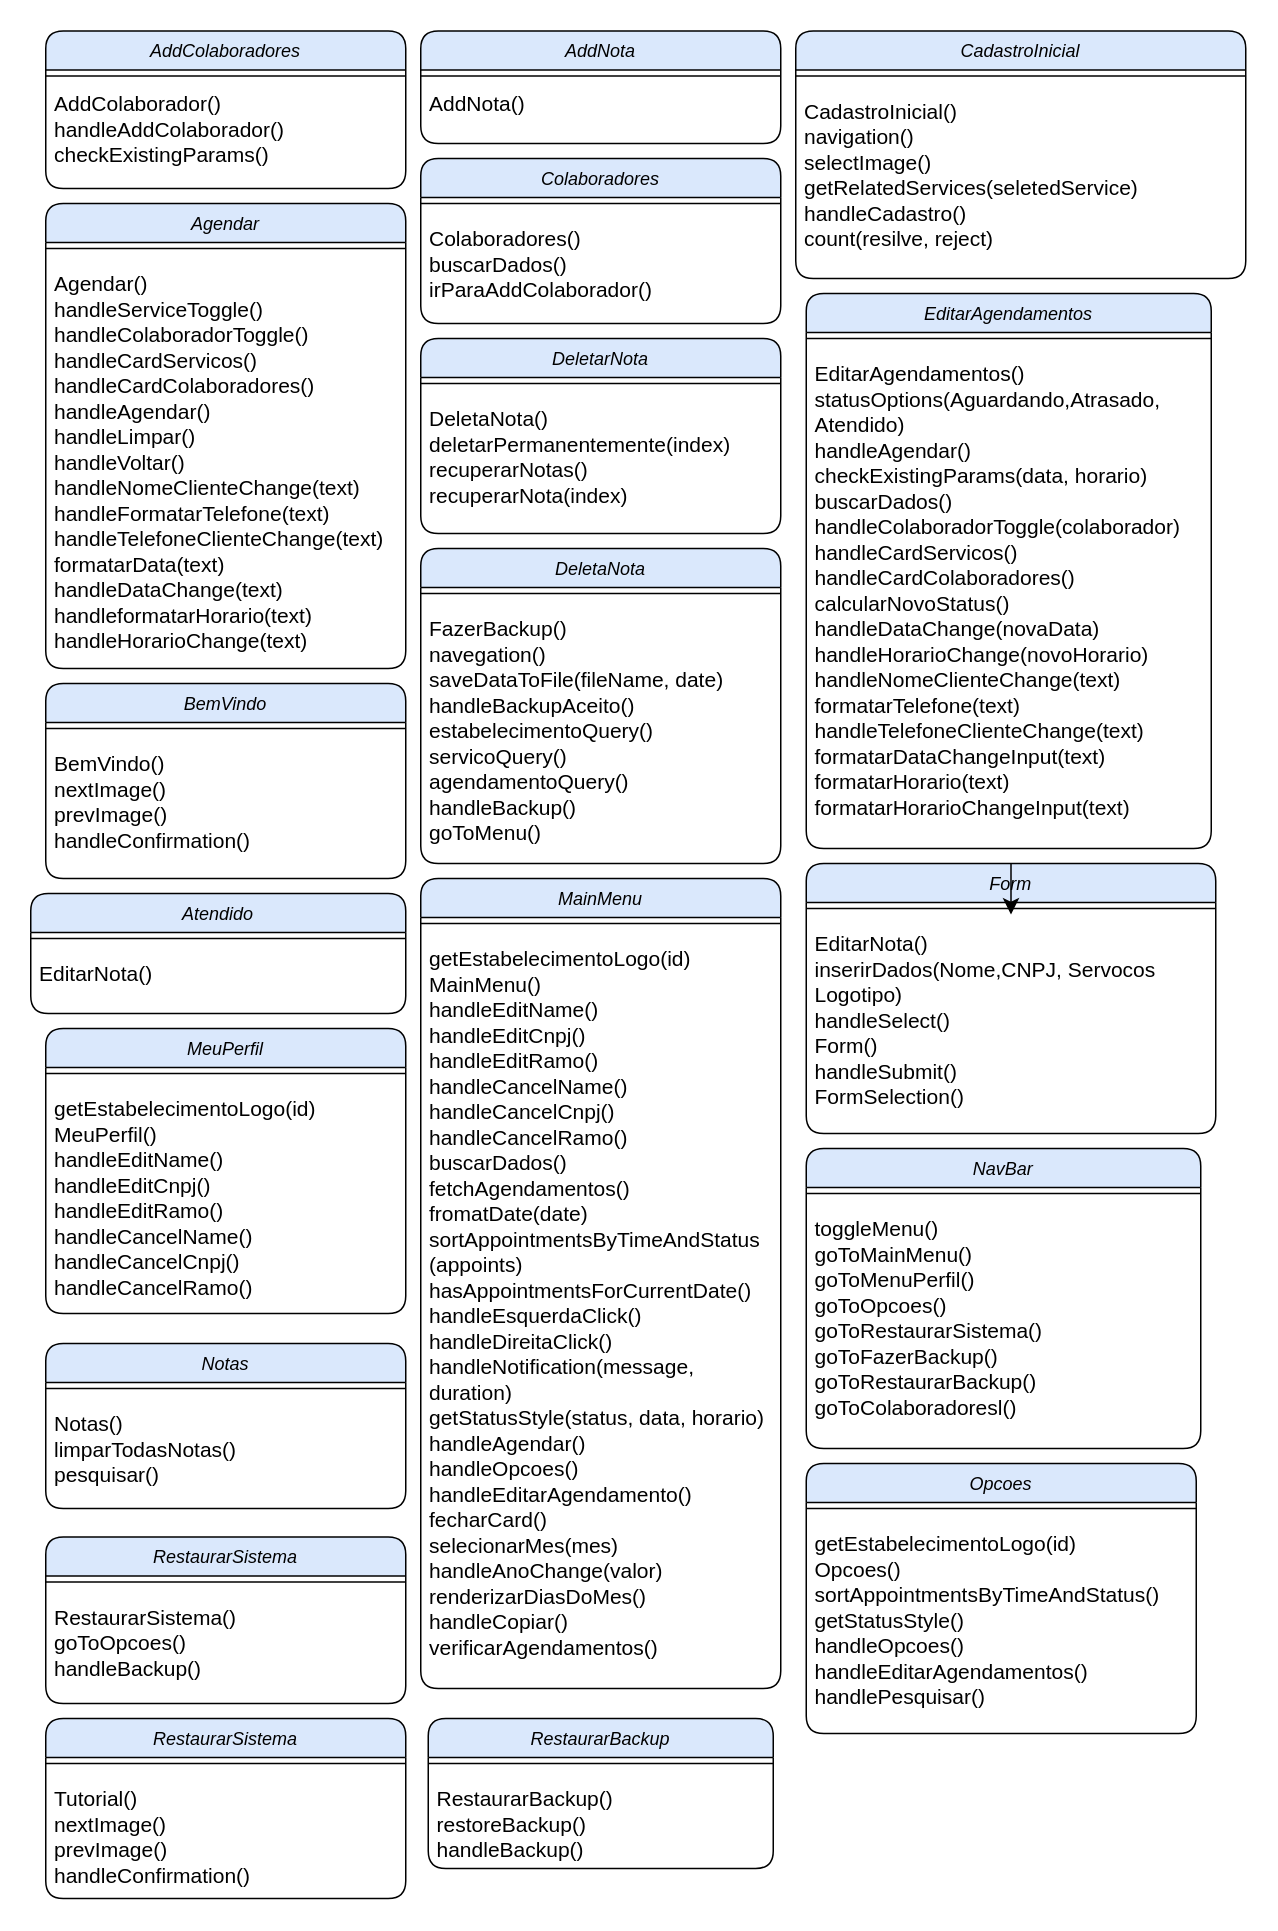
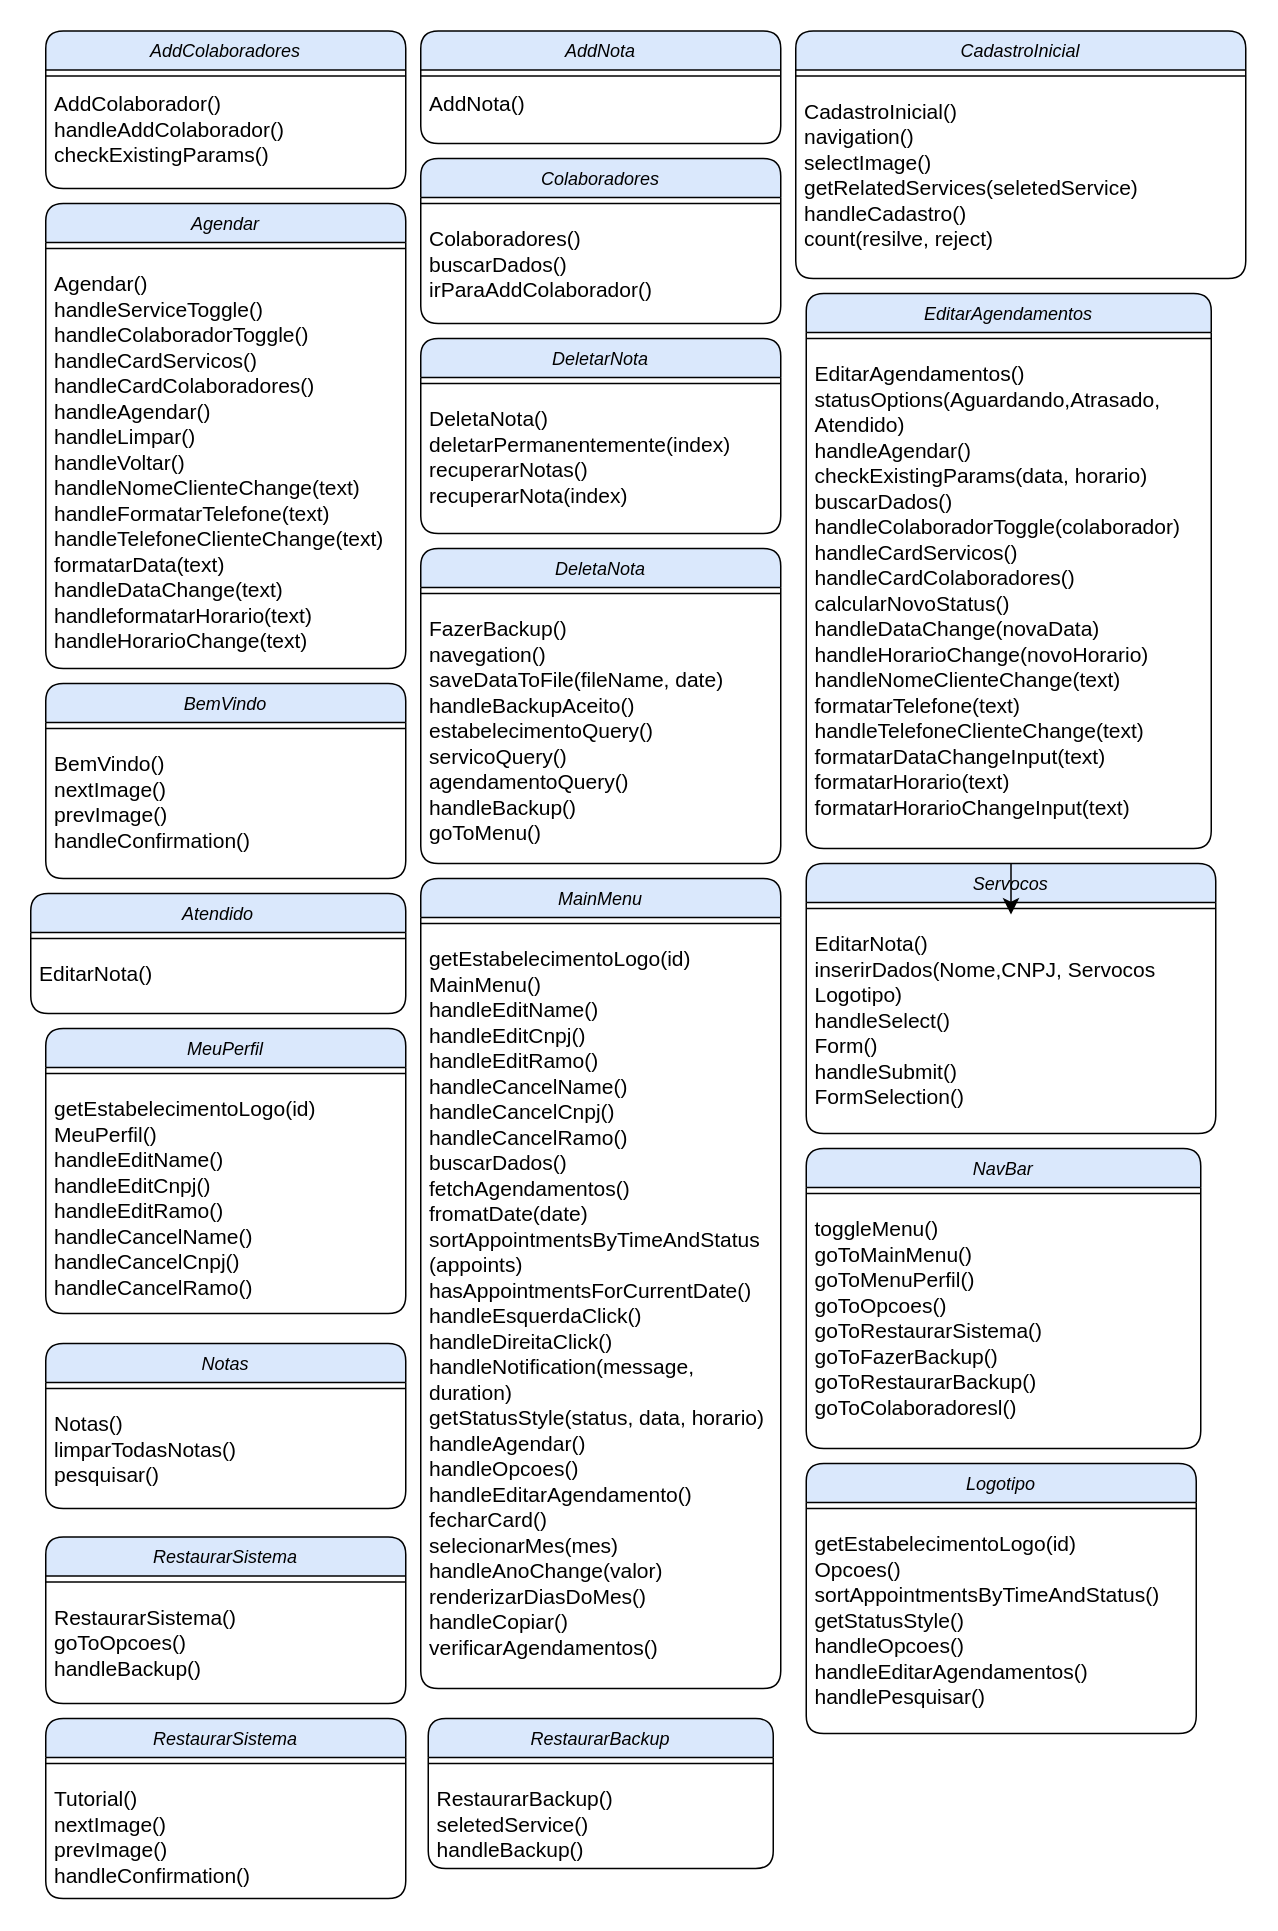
- <mxCell id="33" value="Form" style="swimlane;fontStyle=2;align=center;verticalAlign=top;childLayout=stackLayout;horizontal=1;startSize=26;horizontalStack=0;resizeParent=1;resizeLast=0;collapsible=1;marginBottom=0;rounded=1;shadow=0;strokeWidth=1;fillColor=#dae8fc;strokeColor=default;fillStyle=solid;swimlaneFillColor=default;fontColor=default;labelBackgroundColor=none;labelBorderColor=none;" vertex="1" parent="1"><mxGeometry x="537" y="575" width="273" height="180" as="geometry"><mxRectangle x="230" y="140" width="160" height="26" as="alternateBounds" /></mxGeometry></mxCell>
+ <mxCell id="33" value="Servocos" style="swimlane;fontStyle=2;align=center;verticalAlign=top;childLayout=stackLayout;horizontal=1;startSize=26;horizontalStack=0;resizeParent=1;resizeLast=0;collapsible=1;marginBottom=0;rounded=1;shadow=0;strokeWidth=1;fillColor=#dae8fc;strokeColor=default;fillStyle=solid;swimlaneFillColor=default;fontColor=default;labelBackgroundColor=none;labelBorderColor=none;" vertex="1" parent="1"><mxGeometry x="537" y="575" width="273" height="180" as="geometry"><mxRectangle x="230" y="140" width="160" height="26" as="alternateBounds" /></mxGeometry></mxCell>
- <mxCell id="49" value="Opcoes" style="swimlane;fontStyle=2;align=center;verticalAlign=top;childLayout=stackLayout;horizontal=1;startSize=26;horizontalStack=0;resizeParent=1;resizeLast=0;collapsible=1;marginBottom=0;rounded=1;shadow=0;strokeWidth=1;fillColor=#dae8fc;strokeColor=default;fillStyle=solid;swimlaneFillColor=default;fontColor=default;labelBackgroundColor=none;labelBorderColor=none;" vertex="1" parent="1"><mxGeometry x="537" y="975" width="260" height="180" as="geometry"><mxRectangle x="230" y="140" width="160" height="26" as="alternateBounds" /></mxGeometry></mxCell>
+ <mxCell id="49" value="Logotipo" style="swimlane;fontStyle=2;align=center;verticalAlign=top;childLayout=stackLayout;horizontal=1;startSize=26;horizontalStack=0;resizeParent=1;resizeLast=0;collapsible=1;marginBottom=0;rounded=1;shadow=0;strokeWidth=1;fillColor=#dae8fc;strokeColor=default;fillStyle=solid;swimlaneFillColor=default;fontColor=default;labelBackgroundColor=none;labelBorderColor=none;" vertex="1" parent="1"><mxGeometry x="537" y="975" width="260" height="180" as="geometry"><mxRectangle x="230" y="140" width="160" height="26" as="alternateBounds" /></mxGeometry></mxCell>
- <mxCell id="54" value="RestaurarBackup()&#10;restoreBackup()&#10;handleBackup()&#10;" style="text;align=left;verticalAlign=top;spacingLeft=4;spacingRight=4;overflow=hidden;rotatable=0;points=[[0,0.5],[1,0.5]];portConstraint=eastwest;rounded=0;spacing=2;spacingTop=5;fontSize=14;" vertex="1" parent="52"><mxGeometry y="34" width="230" height="66" as="geometry" /></mxCell>
+ <mxCell id="54" value="RestaurarBackup()&#10;seletedService()&#10;handleBackup()&#10;" style="text;align=left;verticalAlign=top;spacingLeft=4;spacingRight=4;overflow=hidden;rotatable=0;points=[[0,0.5],[1,0.5]];portConstraint=eastwest;rounded=0;spacing=2;spacingTop=5;fontSize=14;" vertex="1" parent="52"><mxGeometry y="34" width="230" height="66" as="geometry" /></mxCell>
